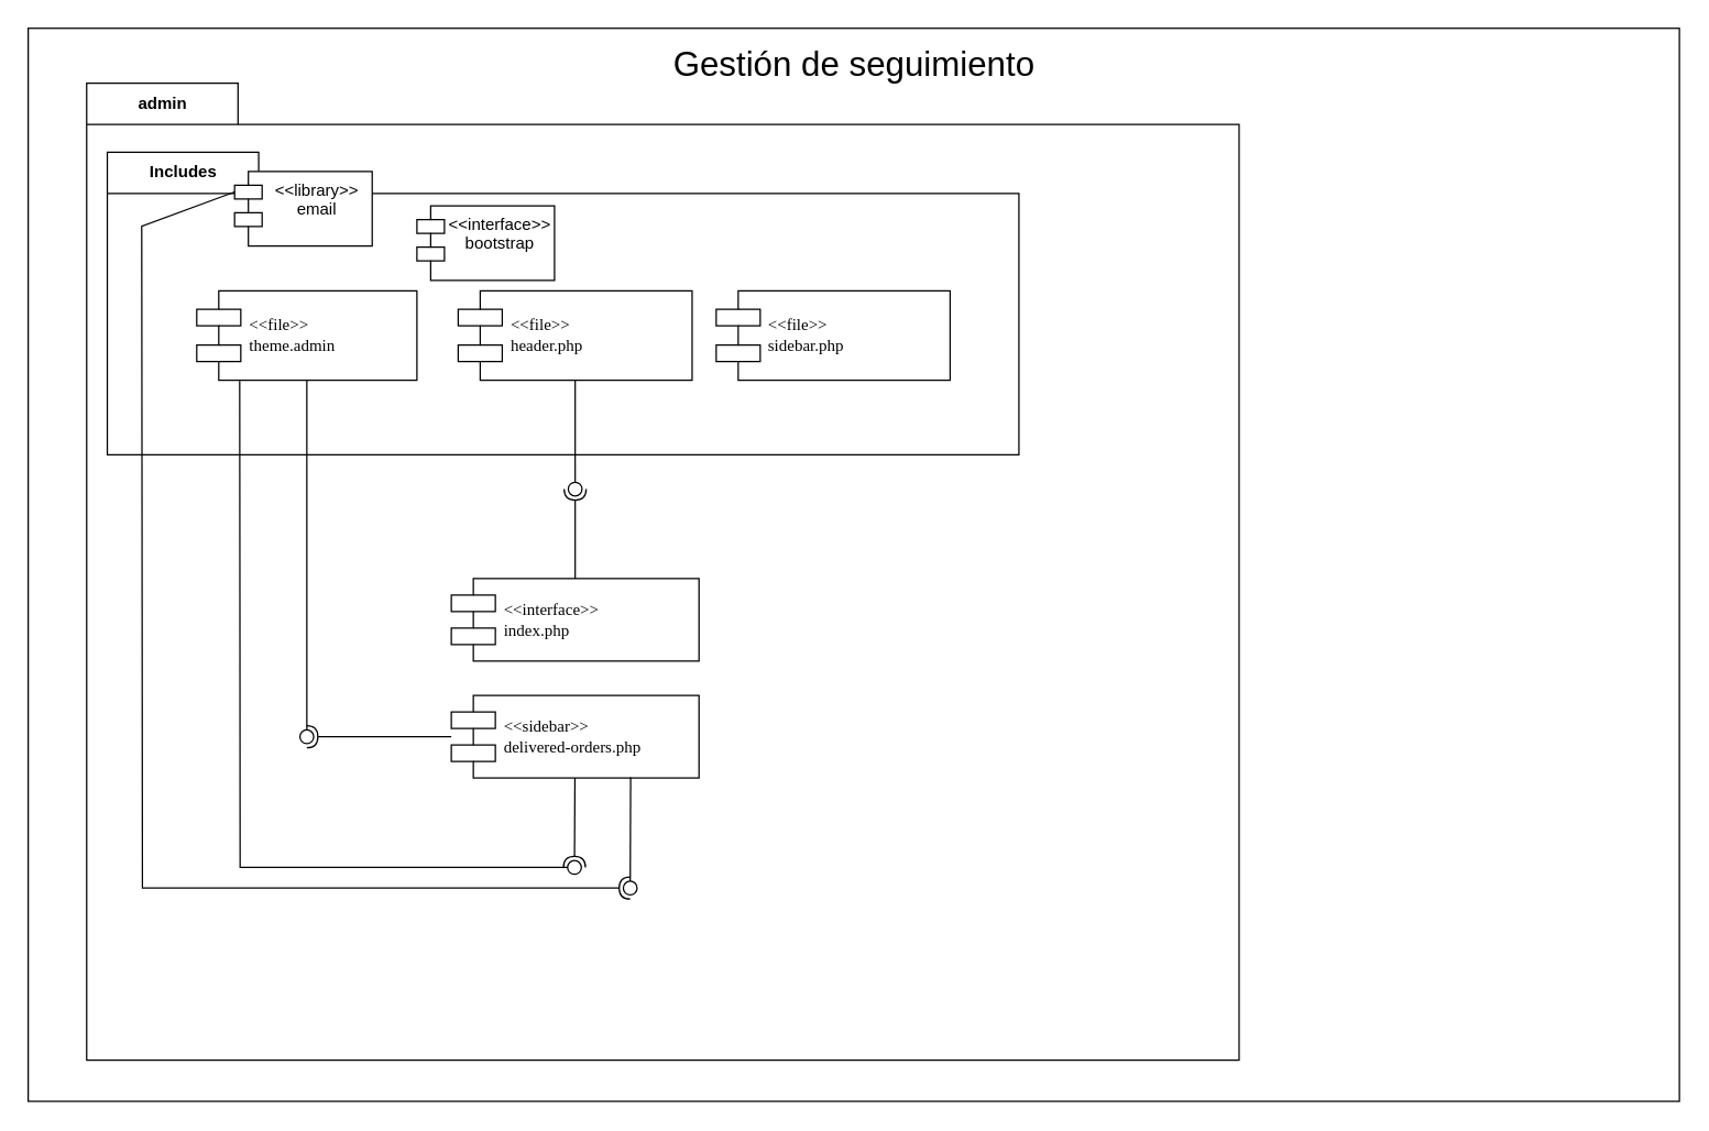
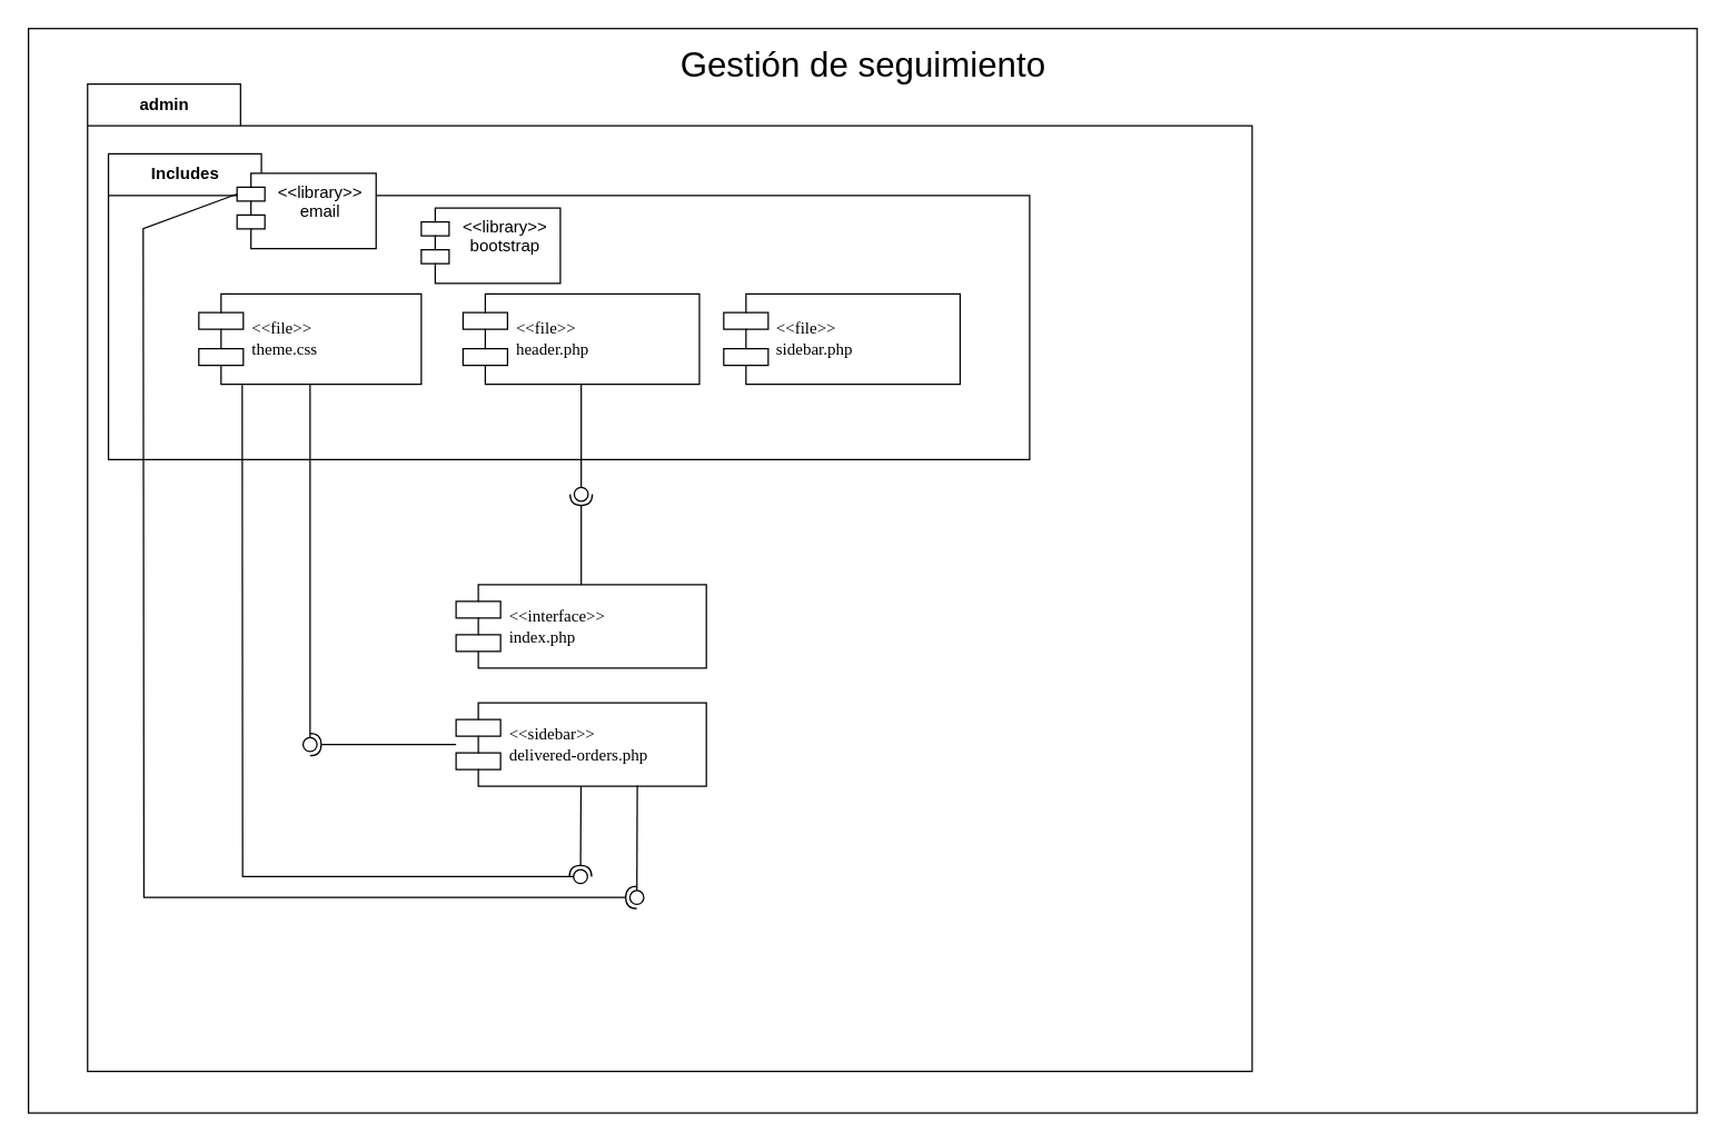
- <mxCell id="27" value="&amp;lt;&amp;lt;interface&amp;gt;&amp;gt;&lt;br&gt;bootstrap" style="shape=module;align=left;spacingLeft=20;align=center;verticalAlign=top;whiteSpace=wrap;html=1;movable=1;resizable=1;rotatable=1;deletable=1;editable=1;locked=0;connectable=1;" vertex="1" parent="1"><mxGeometry x="302.5" y="148.998" width="100" height="54.182" as="geometry" /></mxCell>
+ <mxCell id="27" value="&amp;lt;&amp;lt;library&amp;gt;&amp;gt;&lt;br&gt;bootstrap" style="shape=module;align=left;spacingLeft=20;align=center;verticalAlign=top;whiteSpace=wrap;html=1;movable=1;resizable=1;rotatable=1;deletable=1;editable=1;locked=0;connectable=1;" vertex="1" parent="1"><mxGeometry x="302.5" y="148.998" width="100" height="54.182" as="geometry" /></mxCell>
- <mxCell id="18" value="&amp;lt;&amp;lt;file&amp;gt;&amp;gt;&lt;br&gt;theme.admin" style="shape=component;align=left;spacingLeft=36;rounded=0;shadow=0;comic=0;labelBackgroundColor=none;strokeWidth=1;fontFamily=Verdana;fontSize=12;html=1;movable=1;resizable=1;rotatable=1;deletable=1;editable=1;locked=0;connectable=1;" vertex="1" parent="1"><mxGeometry x="142.5" y="210.8" width="160" height="65.018" as="geometry" /></mxCell>
+ <mxCell id="18" value="&amp;lt;&amp;lt;file&amp;gt;&amp;gt;&lt;br&gt;theme.css" style="shape=component;align=left;spacingLeft=36;rounded=0;shadow=0;comic=0;labelBackgroundColor=none;strokeWidth=1;fontFamily=Verdana;fontSize=12;html=1;movable=1;resizable=1;rotatable=1;deletable=1;editable=1;locked=0;connectable=1;" vertex="1" parent="1"><mxGeometry x="142.5" y="210.8" width="160" height="65.018" as="geometry" /></mxCell>
